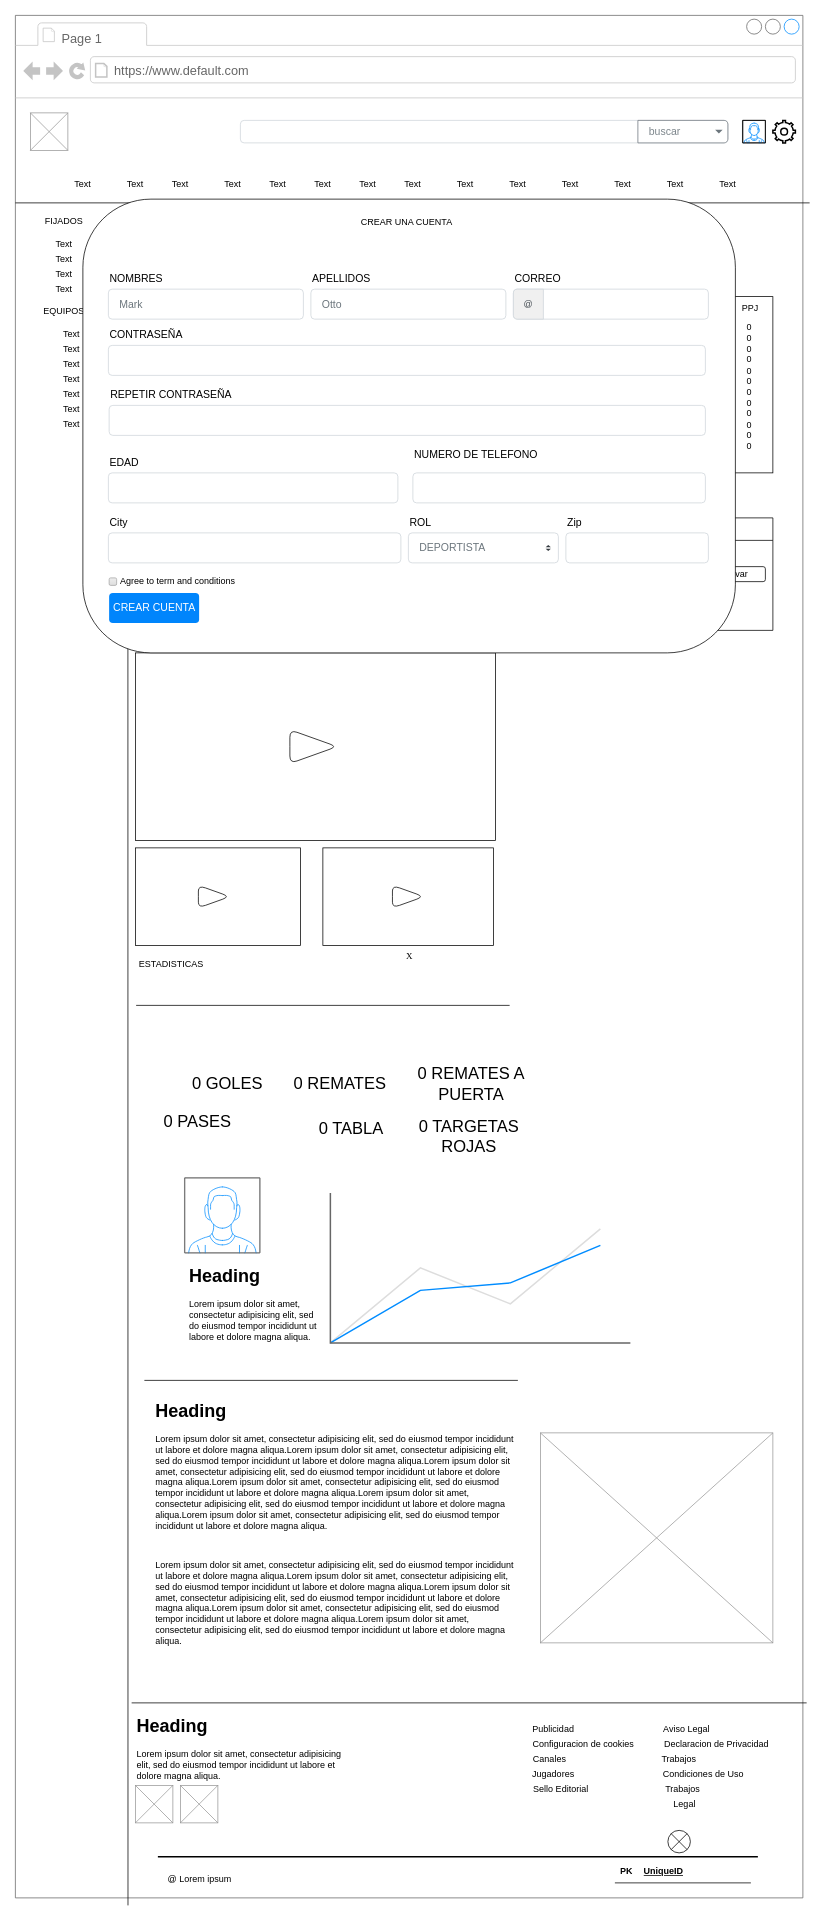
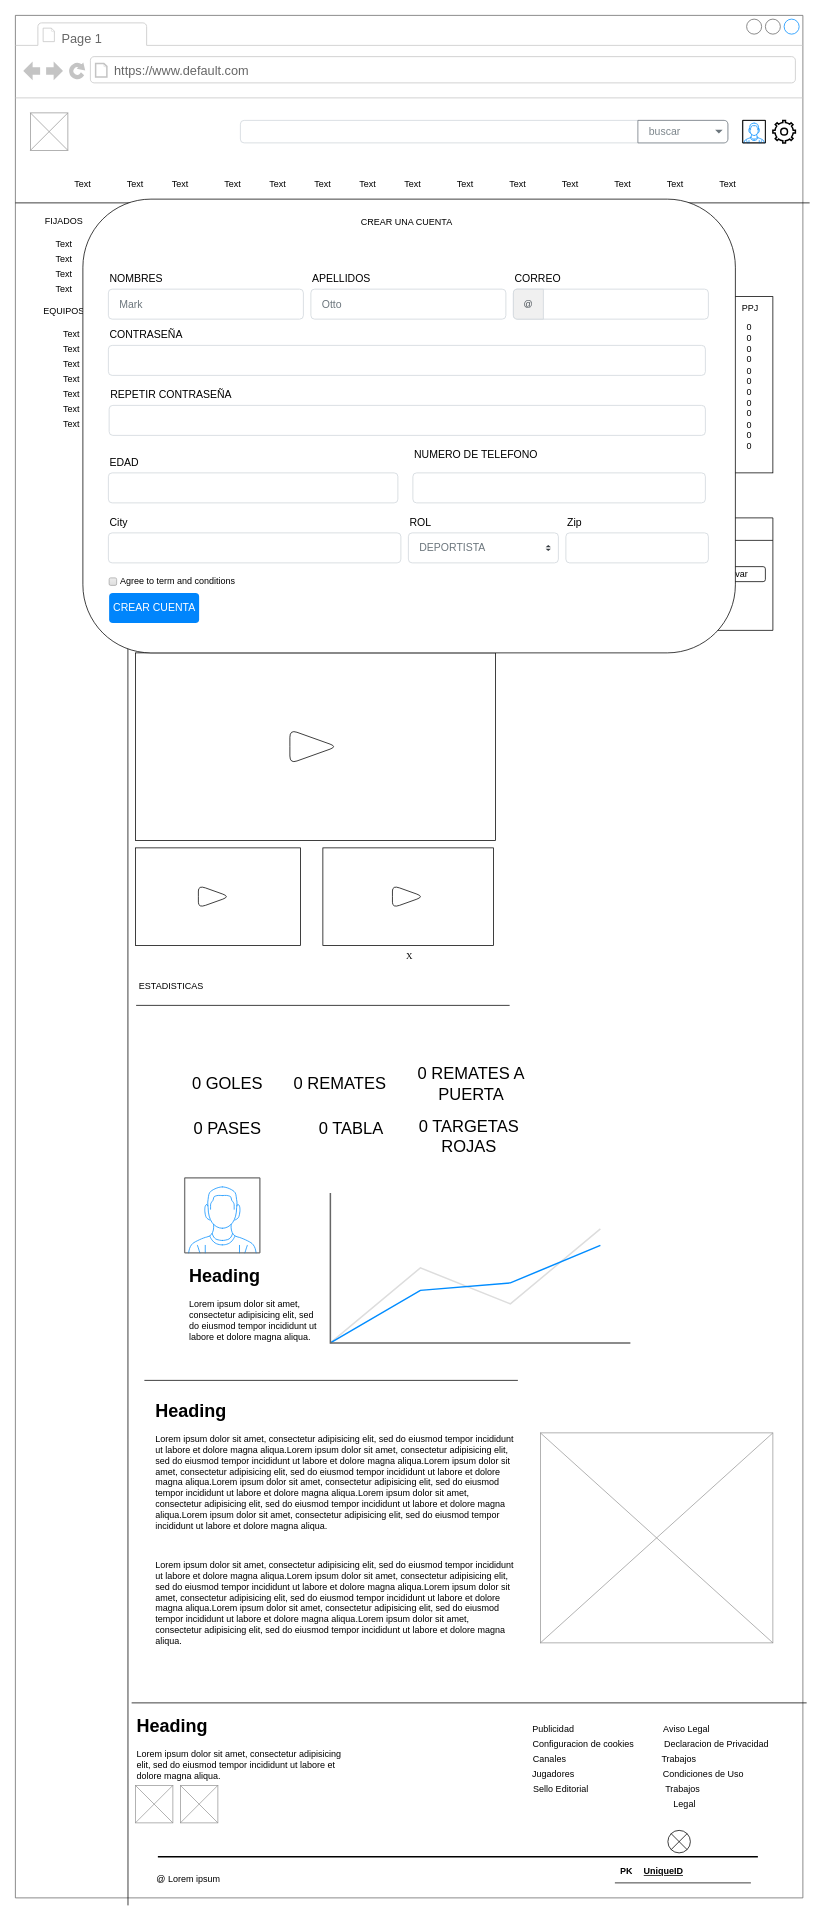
- <mxCell id="112" value="ESTADISTICAS" style="text;html=1;align=center;verticalAlign=middle;whiteSpace=wrap;rounded=0;" parent="2" vertex="1"><mxGeometry x="166" y="1250" width="84" height="30" as="geometry" /></mxCell>
+ <mxCell id="112" value="ESTADISTICAS" style="text;html=1;align=center;verticalAlign=middle;whiteSpace=wrap;rounded=0;" parent="2" vertex="1"><mxGeometry x="166" y="1280" width="84" height="30" as="geometry" /></mxCell>
- <mxCell id="117" value="&lt;font style=&quot;font-size: 22px;&quot;&gt;0 PASES&lt;/font&gt;" style="text;html=1;align=center;verticalAlign=middle;whiteSpace=wrap;rounded=0;" parent="2" vertex="1"><mxGeometry x="186" y="1460" width="114" height="30" as="geometry" /></mxCell>
+ <mxCell id="117" value="&lt;font style=&quot;font-size: 22px;&quot;&gt;0 PASES&lt;/font&gt;" style="text;html=1;align=center;verticalAlign=middle;whiteSpace=wrap;rounded=0;" parent="2" vertex="1"><mxGeometry x="226" y="1470" width="114" height="30" as="geometry" /></mxCell>
- <mxCell id="107" value="&lt;span style=&quot;text-align: left;&quot;&gt;@ Lorem ipsum&amp;nbsp;&lt;/span&gt;" style="text;html=1;align=center;verticalAlign=middle;whiteSpace=wrap;rounded=0;" parent="2" vertex="1"><mxGeometry x="200" y="2470" width="95" height="30" as="geometry" /></mxCell>
+ <mxCell id="107" value="&lt;span style=&quot;text-align: left;&quot;&gt;@ Lorem ipsum&amp;nbsp;&lt;/span&gt;" style="text;html=1;align=center;verticalAlign=middle;whiteSpace=wrap;rounded=0;" parent="2" vertex="1"><mxGeometry x="185" y="2470" width="95" height="30" as="geometry" /></mxCell>
